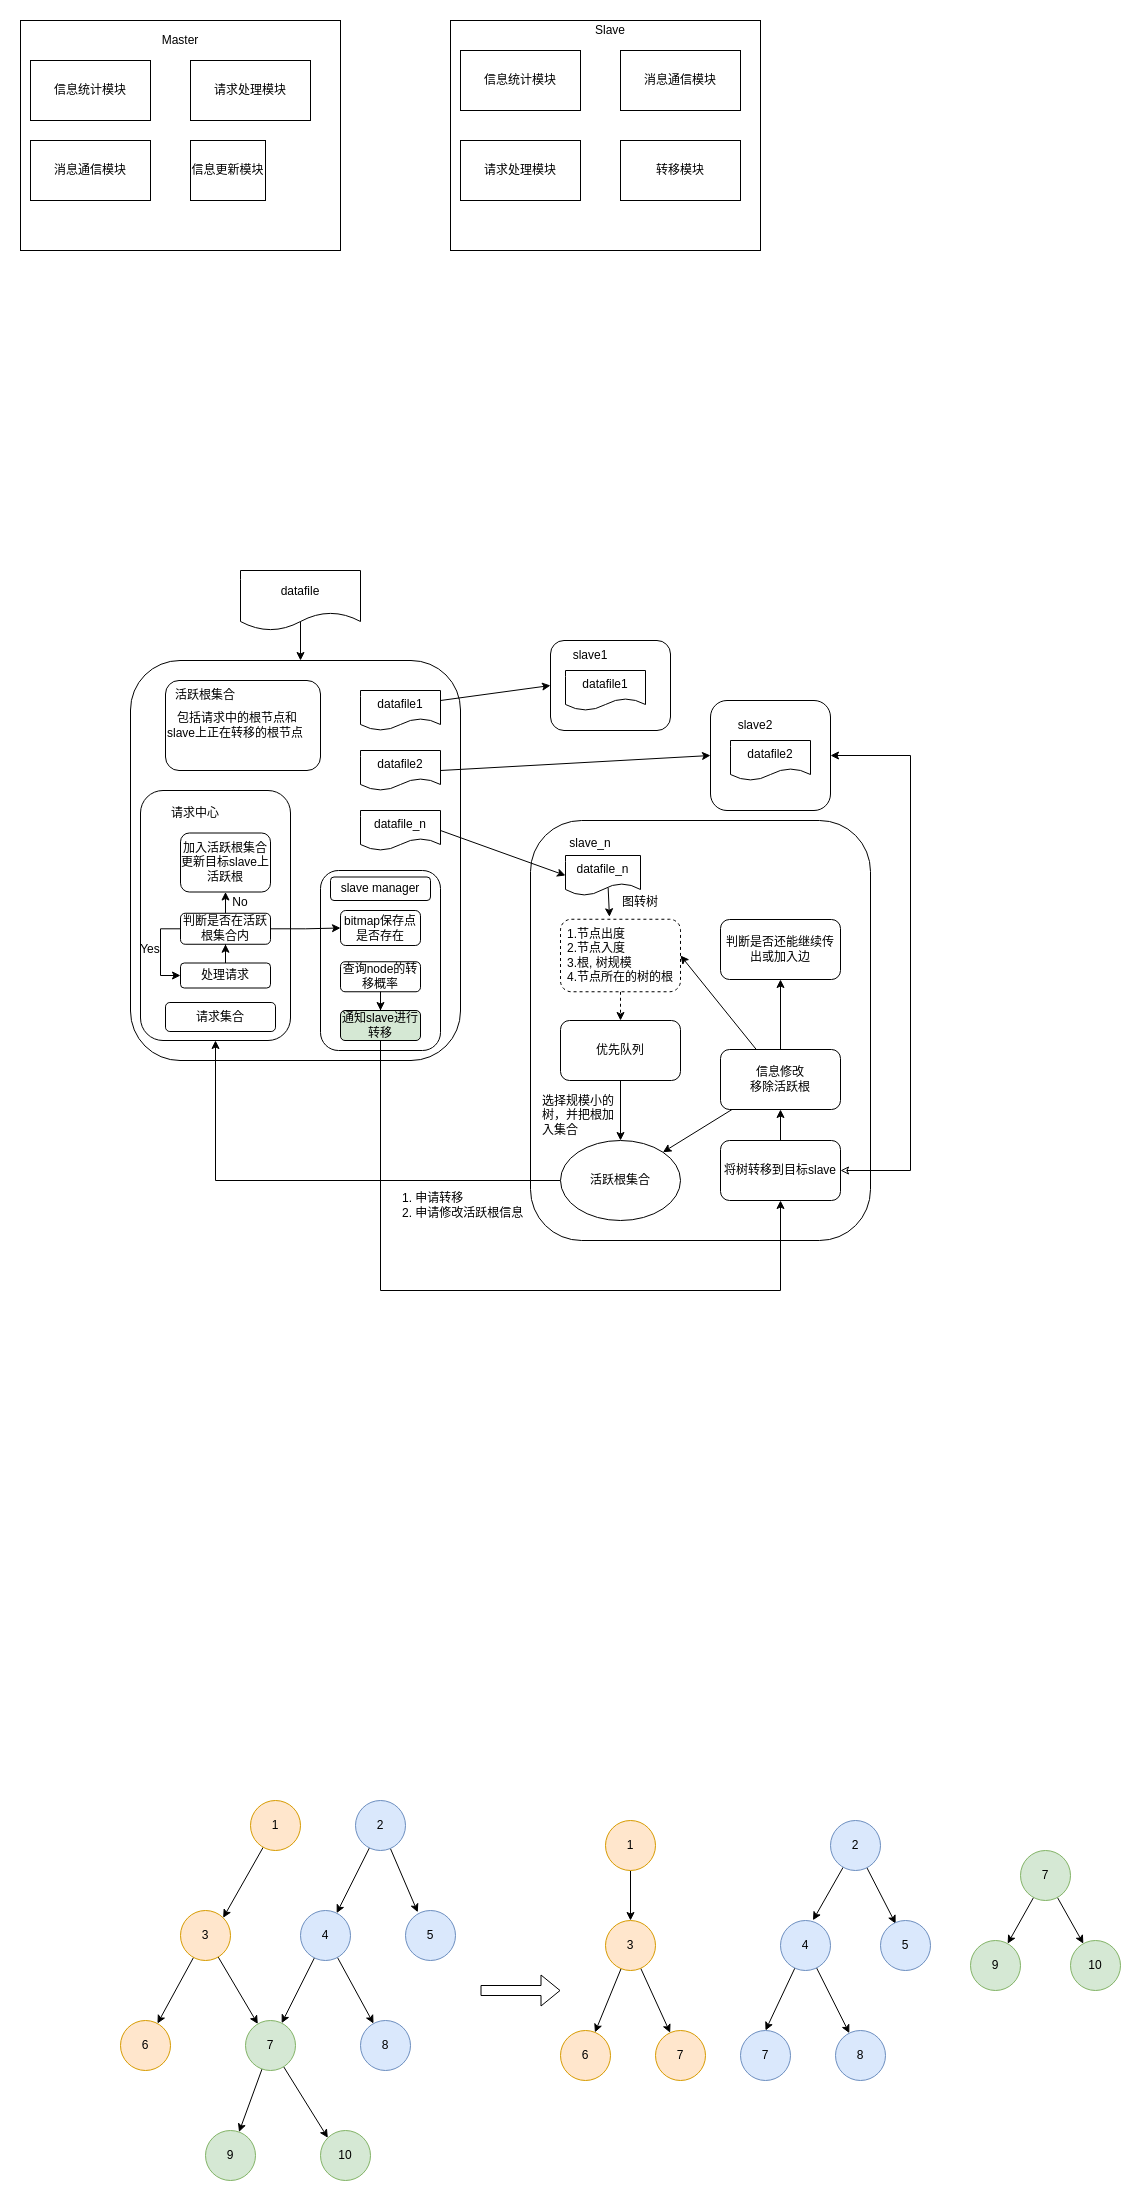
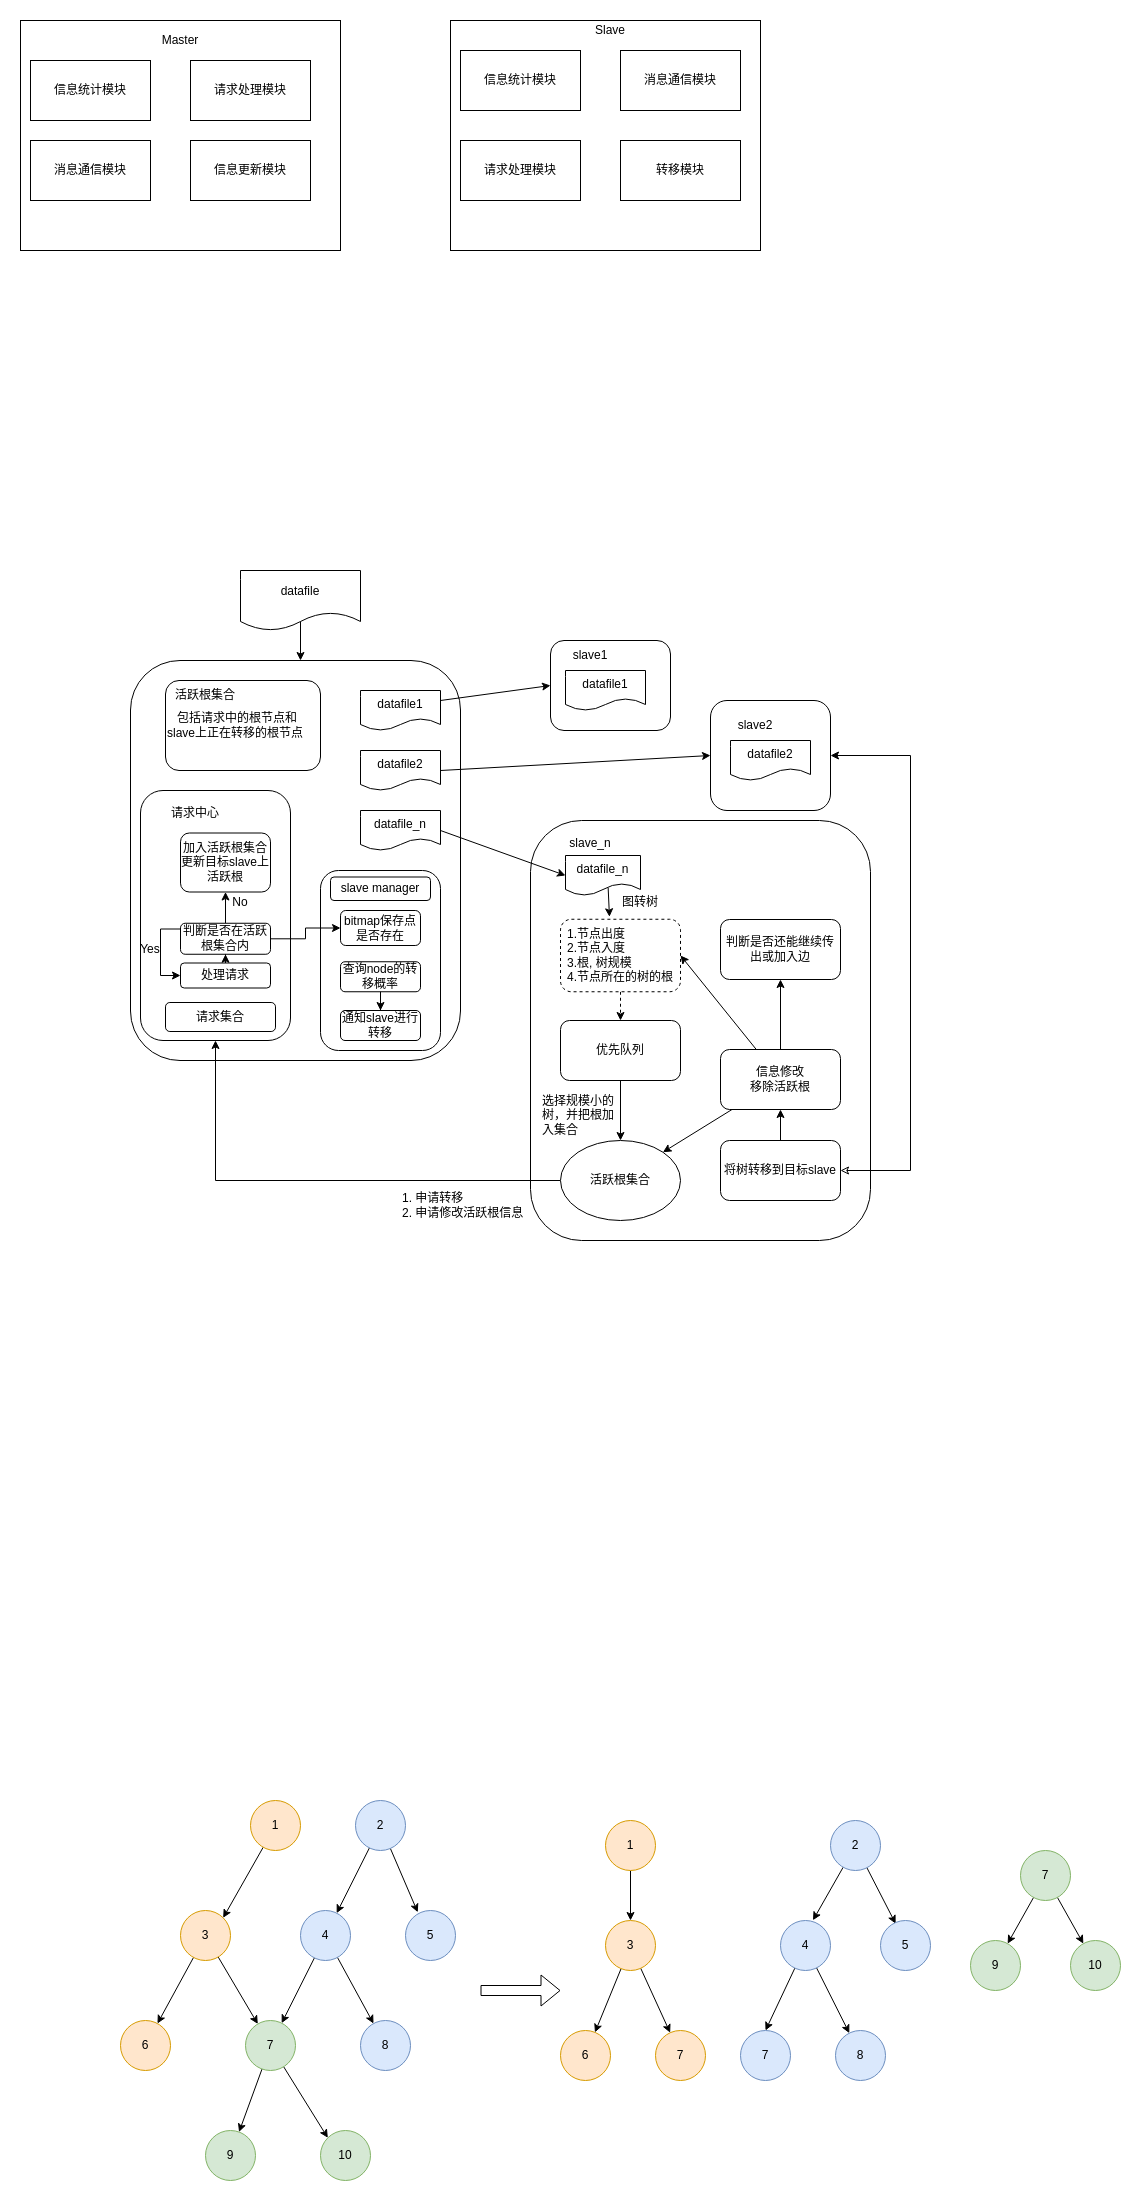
- <mxCell id="9" value="信息更新模块" style="rounded=0;whiteSpace=wrap;html=1;" parent="1" vertex="1"><mxGeometry x="190" y="140" width="75" height="60" as="geometry" /></mxCell>
+ <mxCell id="9" value="信息更新模块" style="rounded=0;whiteSpace=wrap;html=1;" parent="1" vertex="1"><mxGeometry x="190" y="140" width="120" height="60" as="geometry" /></mxCell>
- <mxCell id="52" value="判断是否在活跃根集合内" style="rounded=1;whiteSpace=wrap;html=1;" vertex="1" parent="1"><mxGeometry x="180" y="912.75" width="90" height="31" as="geometry" /></mxCell>
+ <mxCell id="52" value="判断是否在活跃根集合内" style="rounded=1;whiteSpace=wrap;html=1;" vertex="1" parent="1"><mxGeometry x="180" y="922.75" width="90" height="31" as="geometry" /></mxCell>
- <mxCell id="60" value="通知slave进行转移" style="rounded=1;whiteSpace=wrap;html=1;fillColor=#d5e8d4;" vertex="1" parent="1"><mxGeometry x="340" y="1010" width="80" height="30" as="geometry" /></mxCell>
+ <mxCell id="60" value="通知slave进行转移" style="rounded=1;whiteSpace=wrap;html=1;" vertex="1" parent="1"><mxGeometry x="340" y="1010" width="80" height="30" as="geometry" /></mxCell>
- <mxCell id="59" style="edgeStyle=orthogonalEdgeStyle;rounded=0;orthogonalLoop=1;jettySize=auto;html=1;entryX=0.5;entryY=1;entryDx=0;entryDy=0;" edge="1" parent="1" source="60" target="64"><mxGeometry relative="1" as="geometry"><Array as="points"><mxPoint x="380" y="1290" /><mxPoint x="780" y="1290" /></Array></mxGeometry></mxCell>
